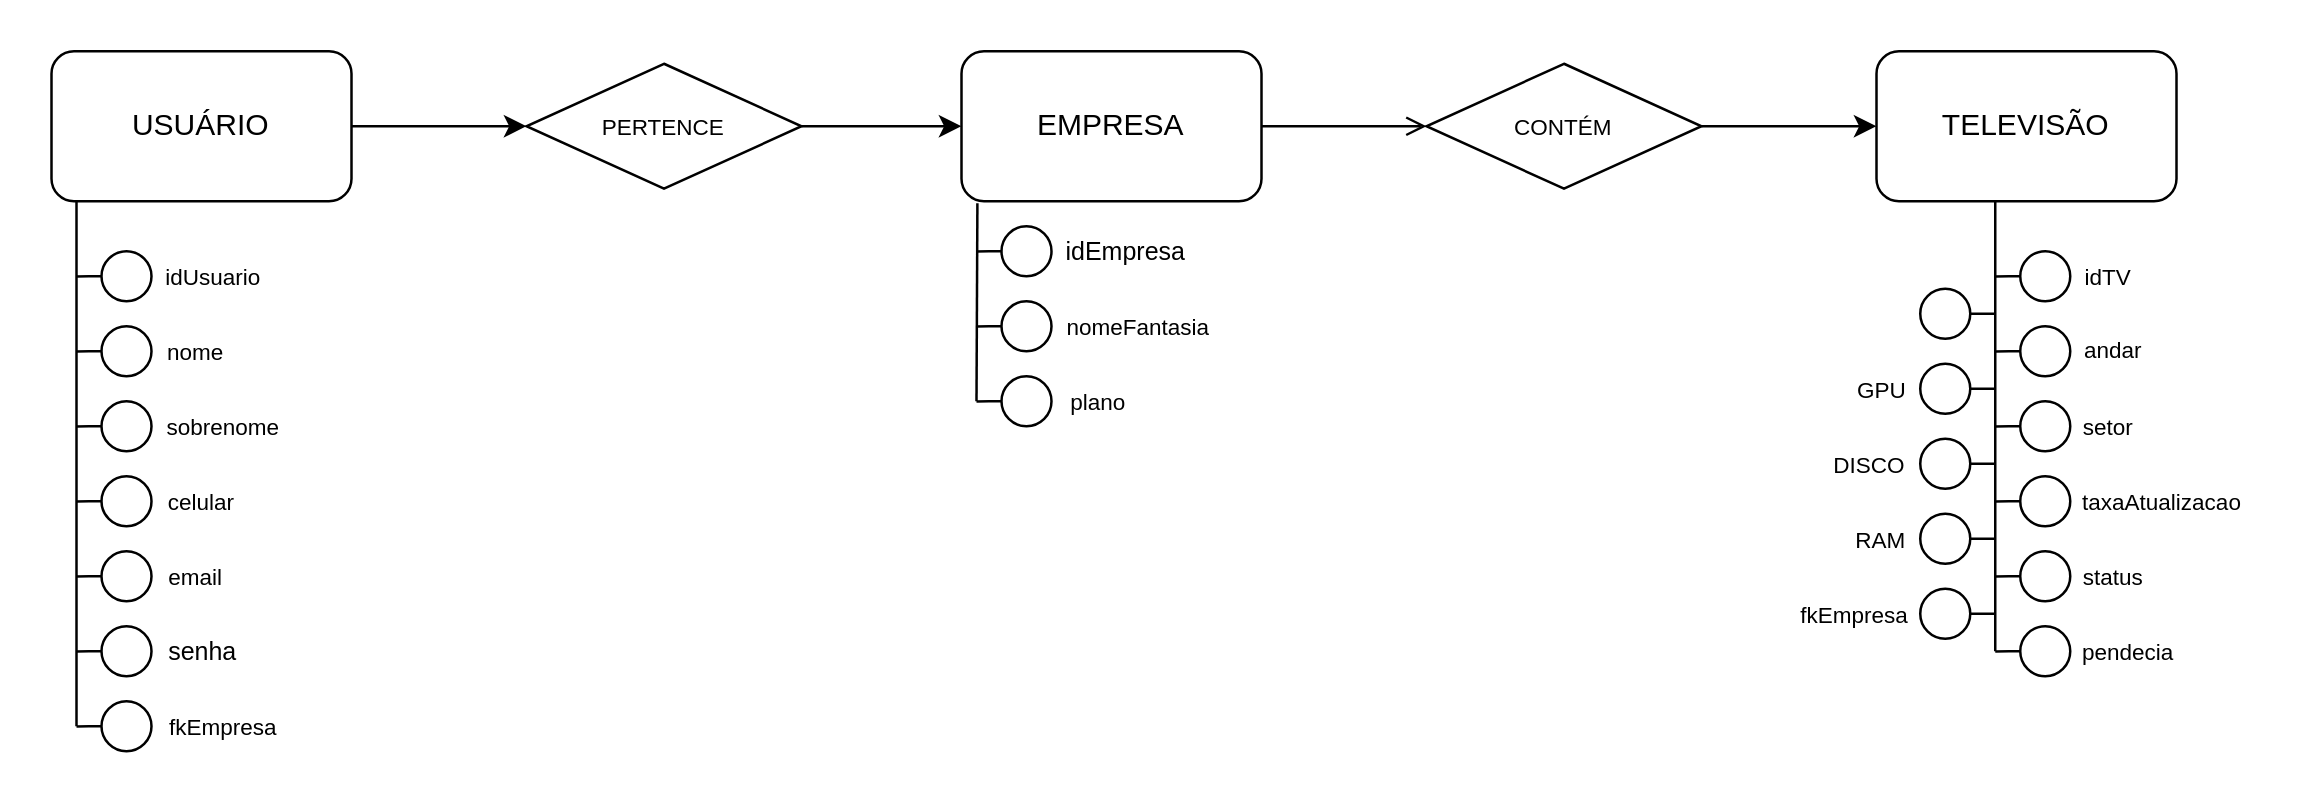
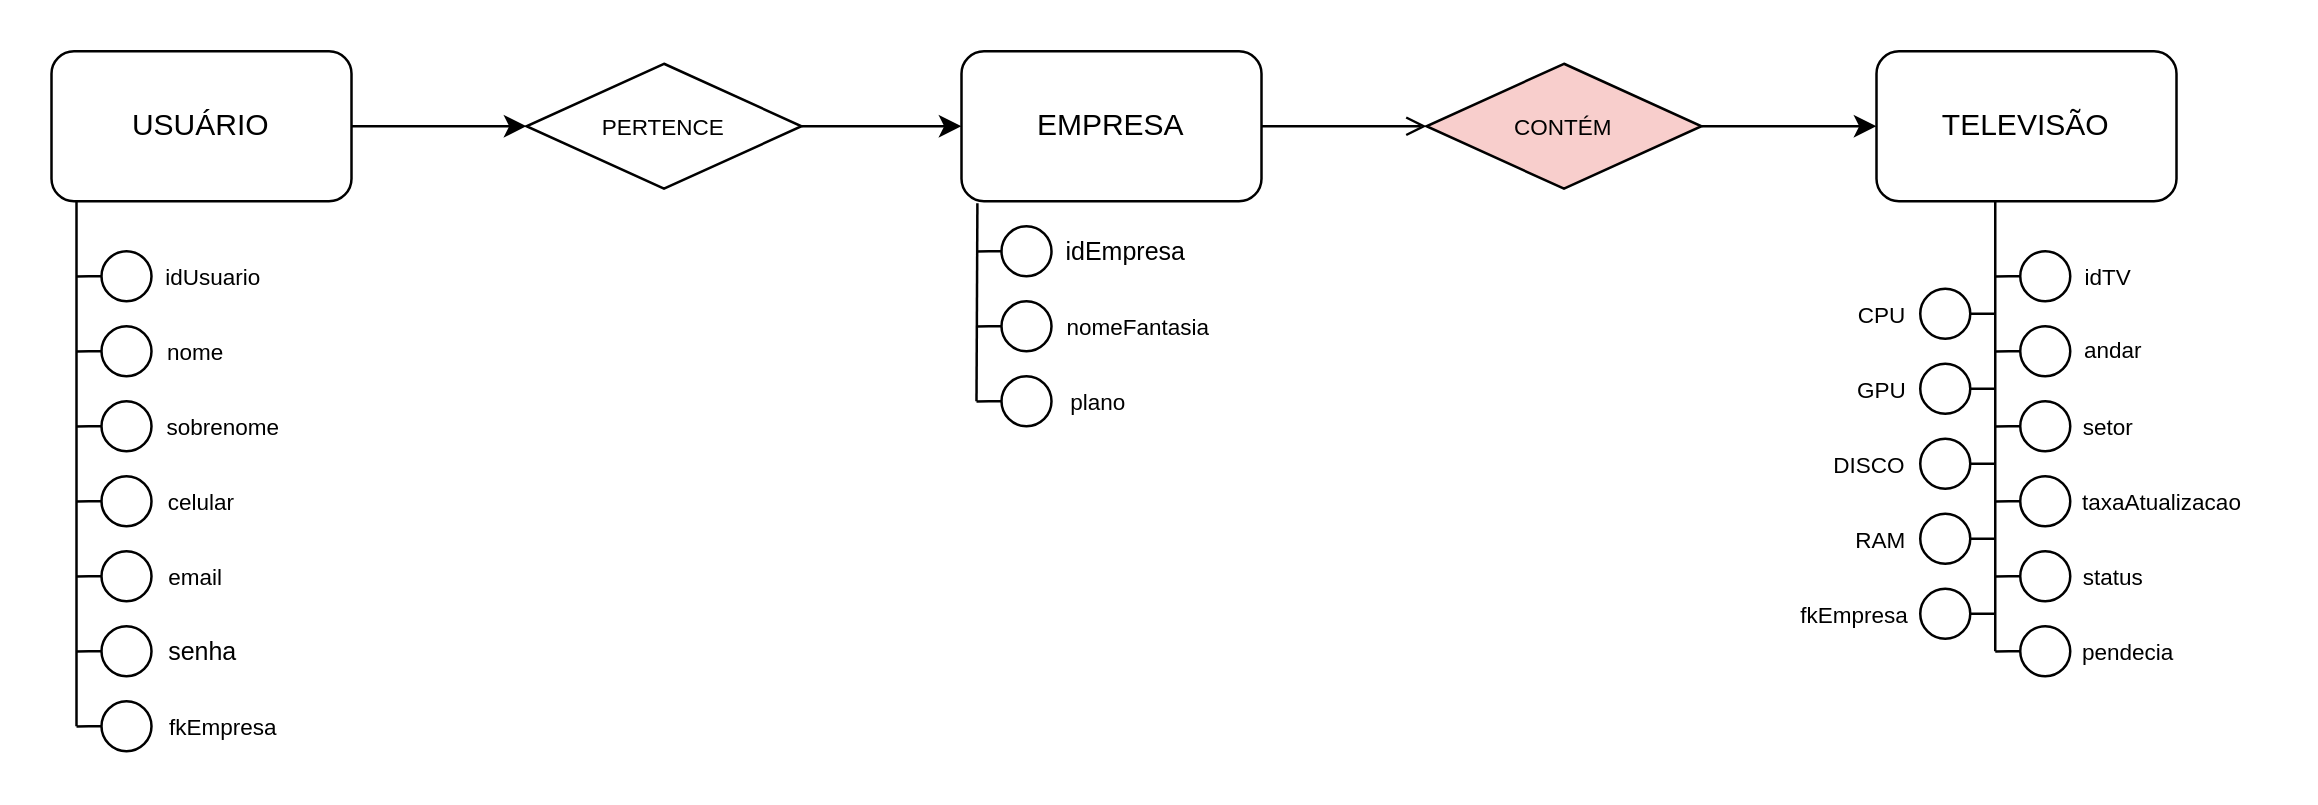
- <mxCell id="10" value="&lt;font style=&quot;font-size: 9px;&quot;&gt;CONTÉM&lt;/font&gt;" style="rhombus;whiteSpace=wrap;html=1;" vertex="1" parent="1"><mxGeometry x="570" y="25" width="110" height="50" as="geometry" /></mxCell>
+ <mxCell id="10" value="&lt;font style=&quot;font-size: 9px;&quot;&gt;CONTÉM&lt;/font&gt;" style="rhombus;whiteSpace=wrap;html=1;fillColor=#f8cecc;" vertex="1" parent="1"><mxGeometry x="570" y="25" width="110" height="50" as="geometry" /></mxCell>
+ <mxCell id="63" value="&lt;font style=&quot;font-size: 9px;&quot;&gt;CPU&lt;/font&gt;" style="text;html=1;strokeColor=none;fillColor=none;align=center;verticalAlign=middle;whiteSpace=wrap;rounded=0;strokeWidth=0;" vertex="1" parent="1"><mxGeometry x="736.5" y="115" width="31" height="20" as="geometry" /></mxCell>
